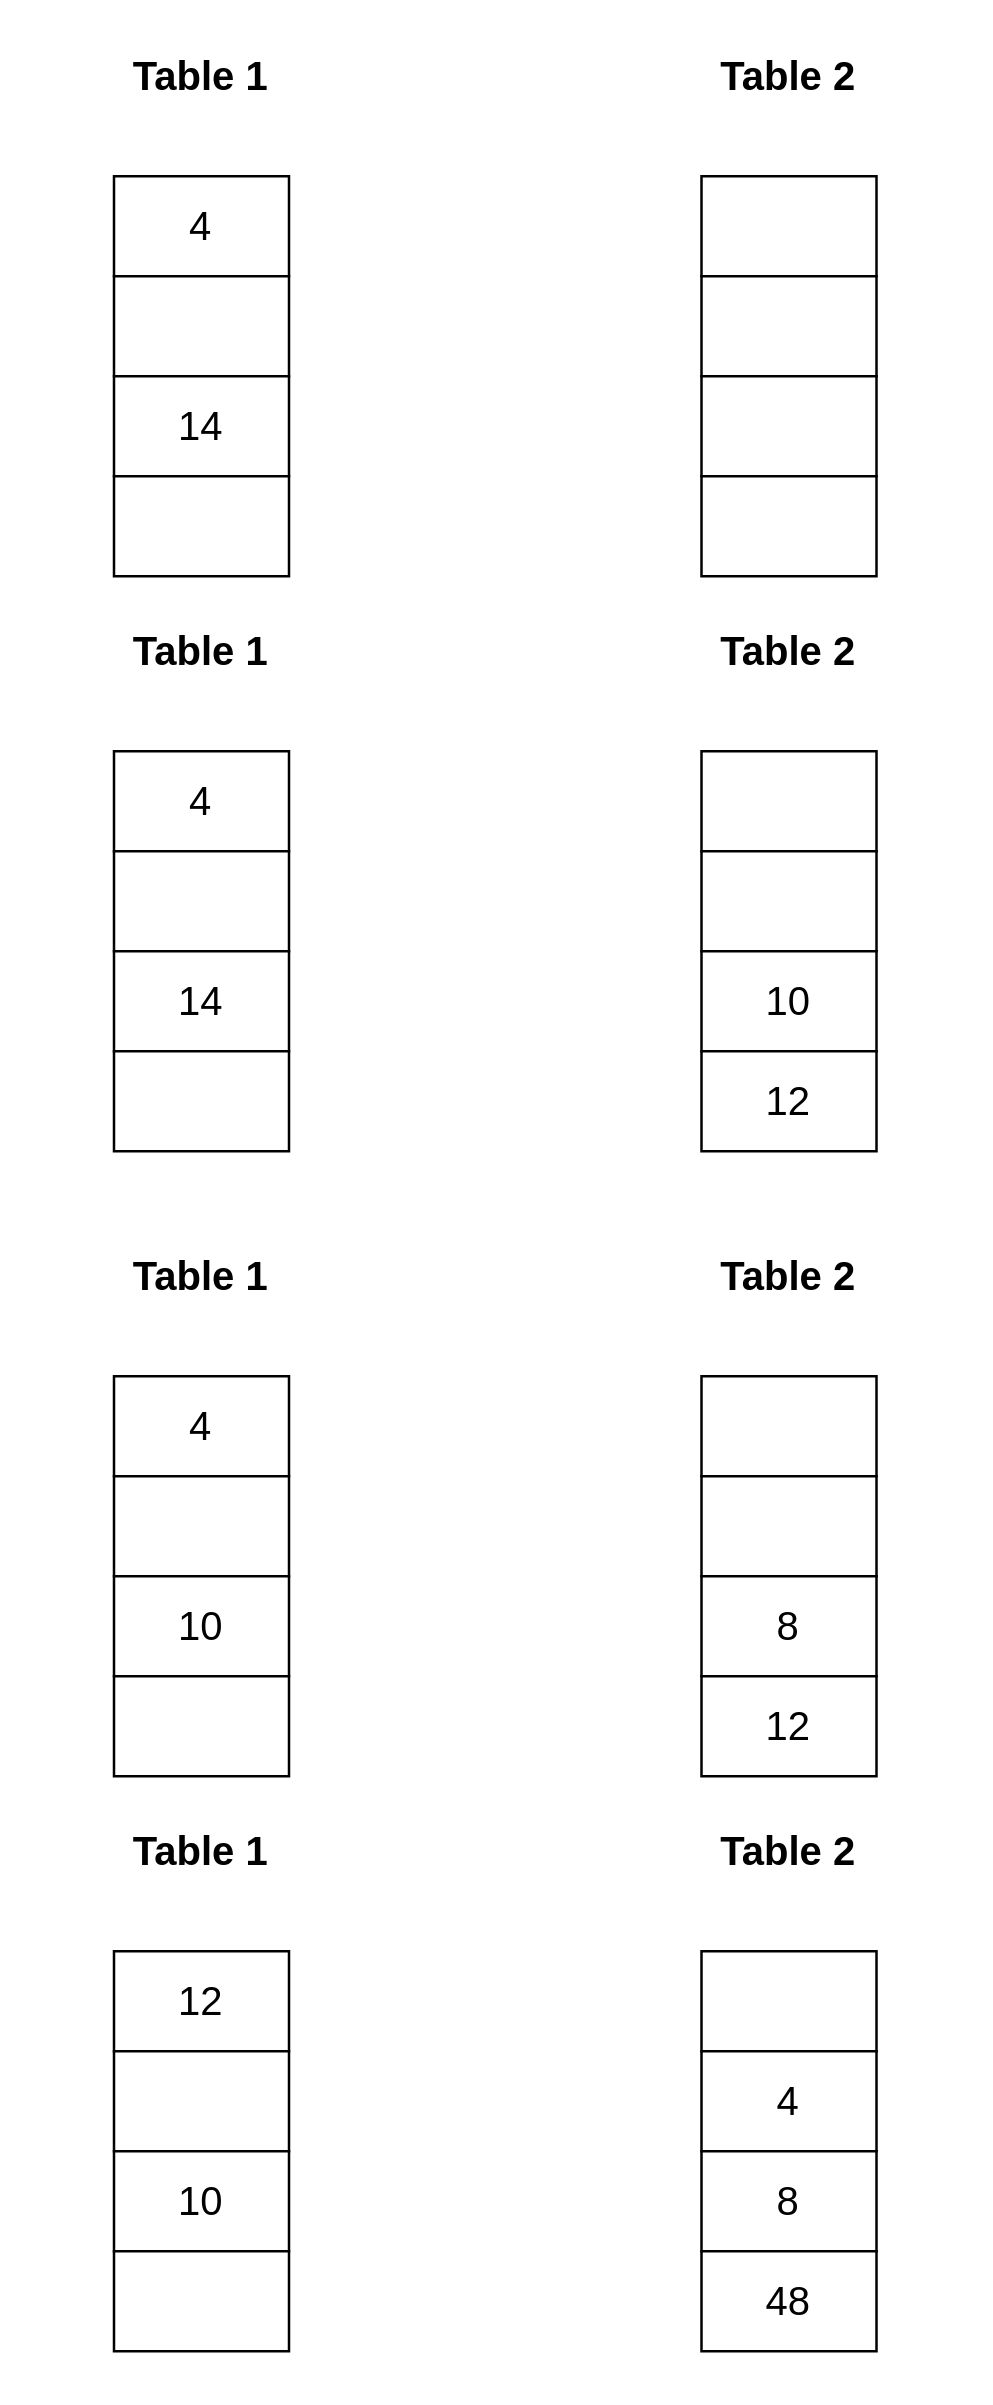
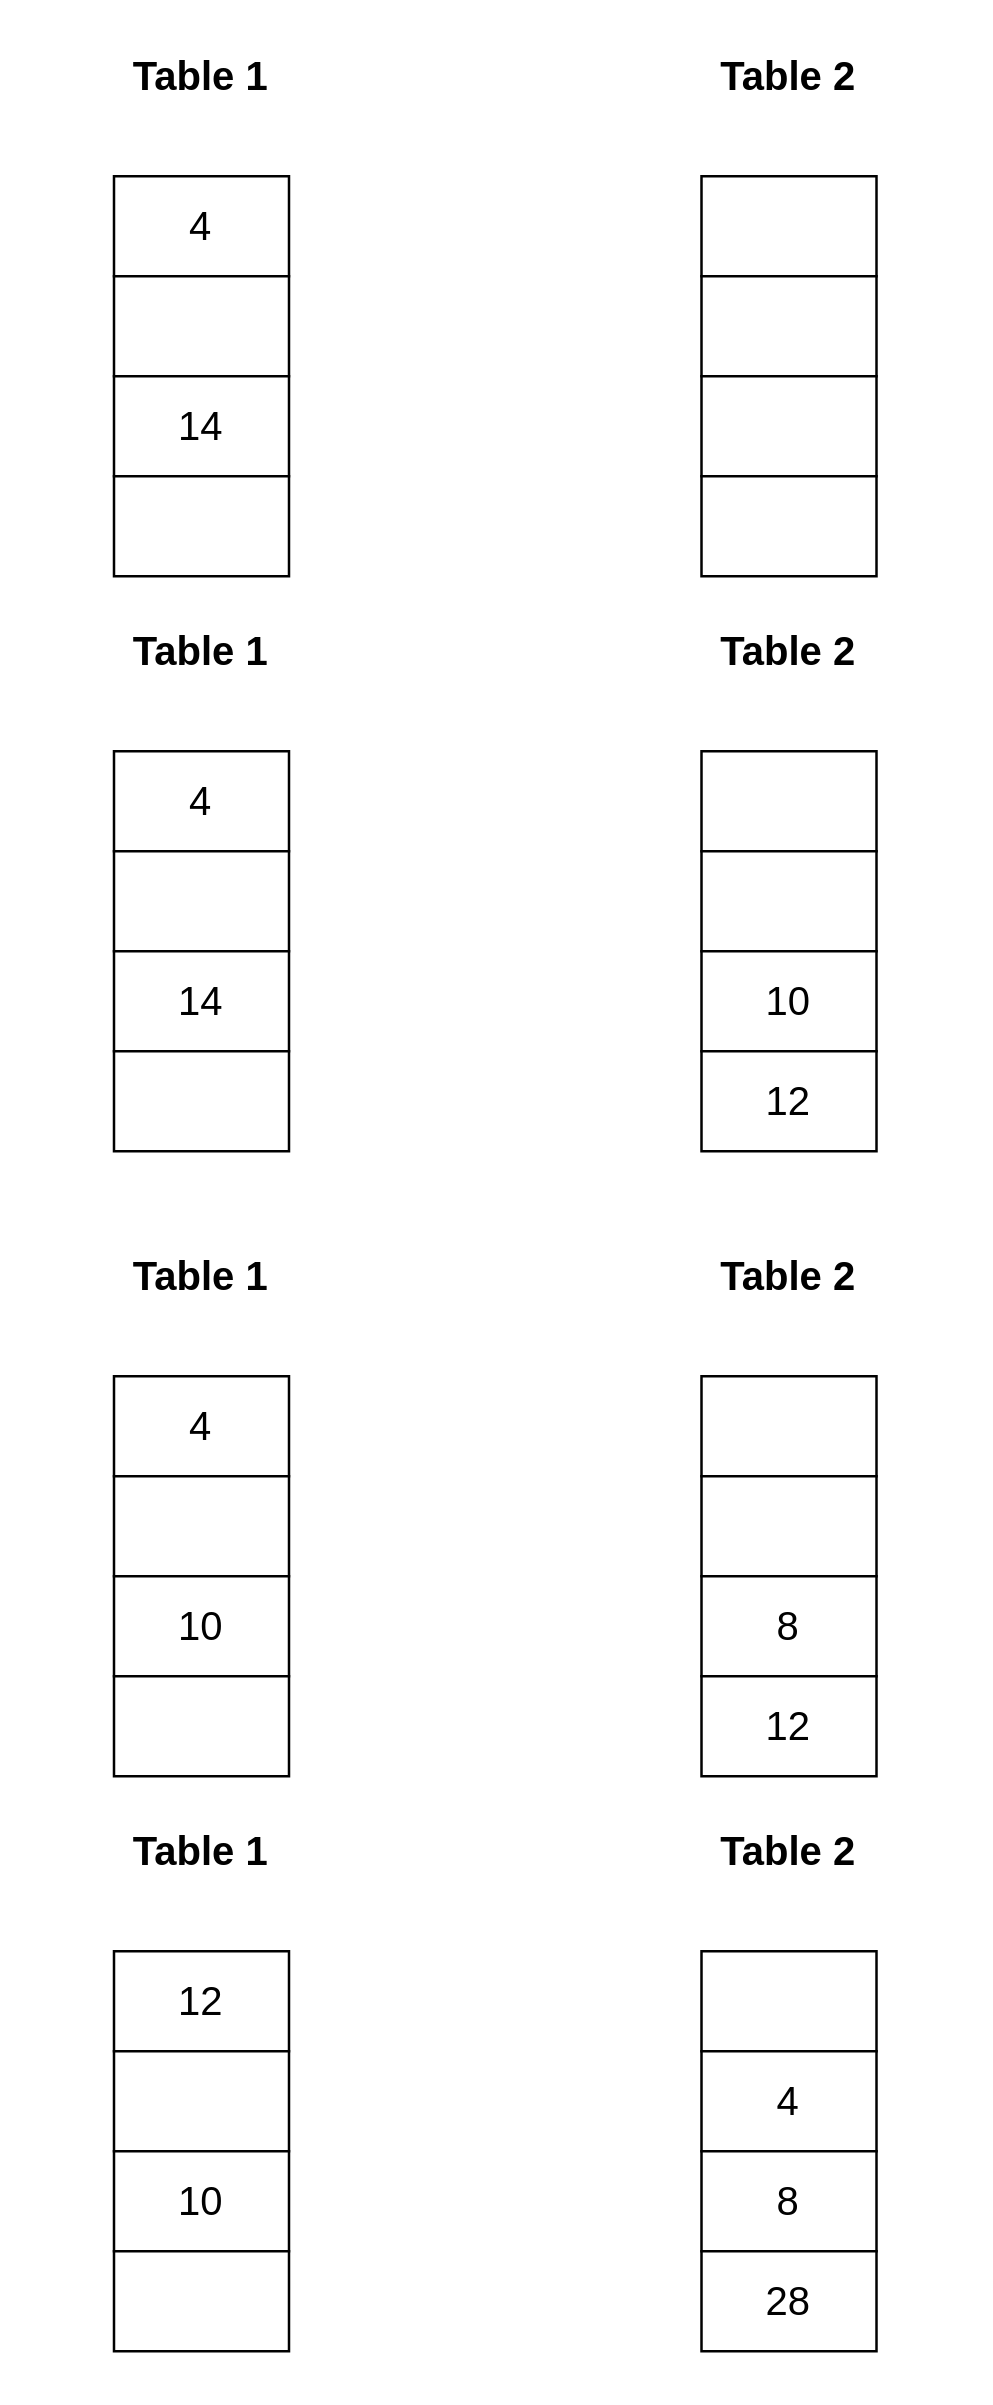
- <mxCell id="48" value="48" style="rounded=0;whiteSpace=wrap;html=1;strokeColor=#000000;fillColor=#ffffff;gradientColor=none;fontSize=16;" vertex="1" parent="44"><mxGeometry x="25" y="170" width="70" height="40" as="geometry" /></mxCell>
+ <mxCell id="48" value="28" style="rounded=0;whiteSpace=wrap;html=1;strokeColor=#000000;fillColor=#ffffff;gradientColor=none;fontSize=16;" vertex="1" parent="44"><mxGeometry x="25" y="170" width="70" height="40" as="geometry" /></mxCell>
